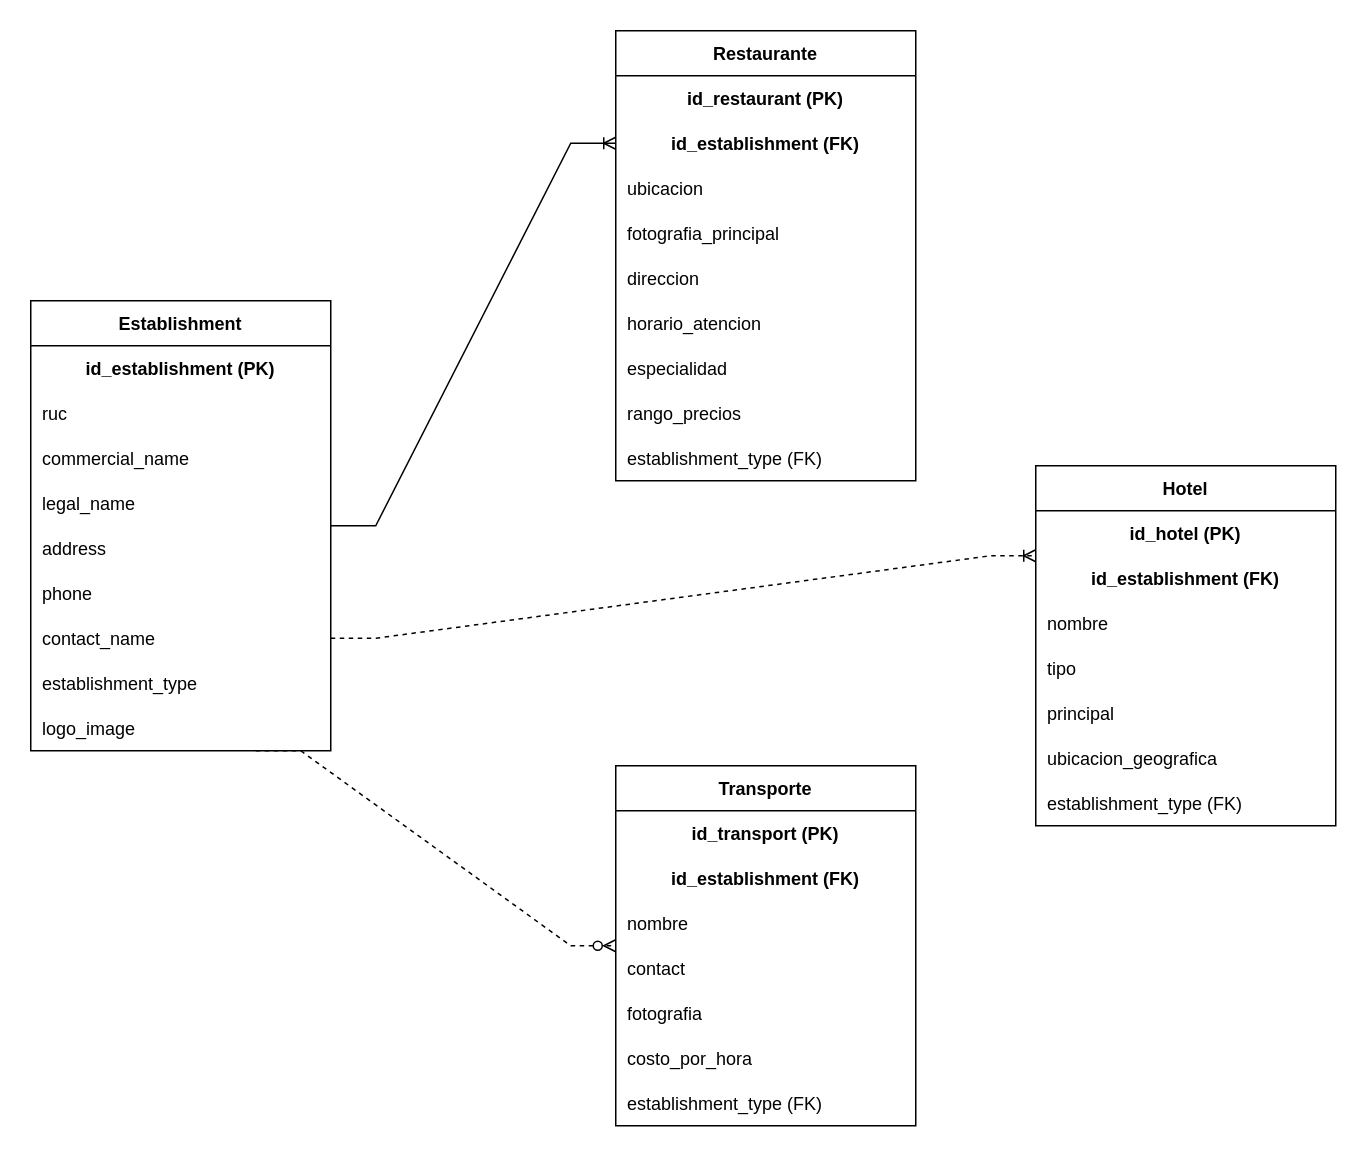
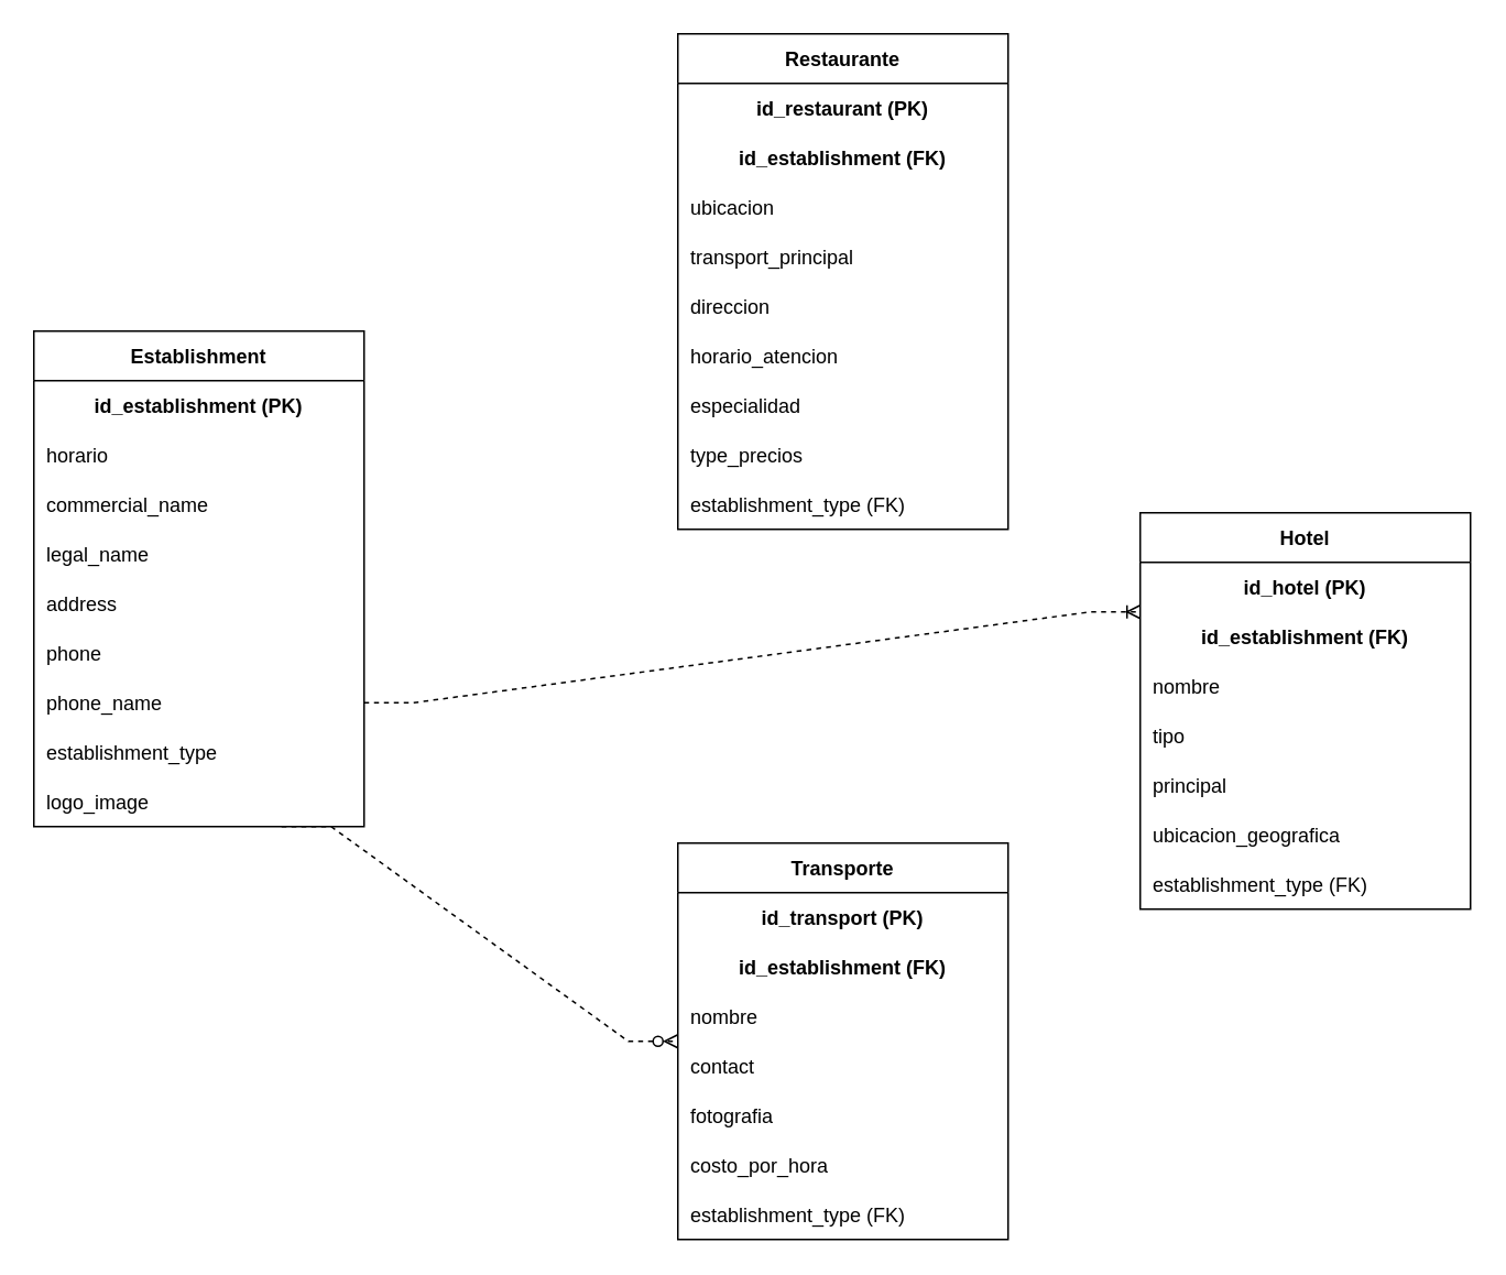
- <mxCell id="16" value="fotografia_principal" style="shape=partialRectangle;overflow=hidden;connectable=0;fillColor=none;top=0;left=0;bottom=0;right=0;align=left;spacingLeft=6;" vertex="1" parent="12"><mxGeometry y="120" width="200" height="30" as="geometry" /></mxCell>
+ <mxCell id="16" value="transport_principal" style="shape=partialRectangle;overflow=hidden;connectable=0;fillColor=none;top=0;left=0;bottom=0;right=0;align=left;spacingLeft=6;" vertex="1" parent="12"><mxGeometry y="120" width="200" height="30" as="geometry" /></mxCell>
- <mxCell id="38" value="" style="edgeStyle=entityRelationEdgeStyle;fontSize=12;html=1;endArrow=ERoneToMany;rounded=0;exitX=1;exitY=0.5;exitDx=0;exitDy=0;entryX=0;entryY=0.25;entryDx=0;entryDy=0;" edge="1" parent="1" source="2" target="12"><mxGeometry width="100" height="100" relative="1" as="geometry"><mxPoint x="240" y="360" as="sourcePoint" /><mxPoint x="410" y="90" as="targetPoint" /></mxGeometry></mxCell>
- <mxCell id="4" value="ruc" style="shape=partialRectangle;overflow=hidden;connectable=0;fillColor=none;top=0;left=0;bottom=0;right=0;align=left;spacingLeft=6;" vertex="1" parent="2"><mxGeometry y="60" width="200" height="30" as="geometry" /></mxCell>
+ <mxCell id="4" value="horario" style="shape=partialRectangle;overflow=hidden;connectable=0;fillColor=none;top=0;left=0;bottom=0;right=0;align=left;spacingLeft=6;" vertex="1" parent="2"><mxGeometry y="60" width="200" height="30" as="geometry" /></mxCell>
- <mxCell id="20" value="rango_precios" style="shape=partialRectangle;overflow=hidden;connectable=0;fillColor=none;top=0;left=0;bottom=0;right=0;align=left;spacingLeft=6;" vertex="1" parent="12"><mxGeometry y="240" width="200" height="30" as="geometry" /></mxCell>
+ <mxCell id="20" value="type_precios" style="shape=partialRectangle;overflow=hidden;connectable=0;fillColor=none;top=0;left=0;bottom=0;right=0;align=left;spacingLeft=6;" vertex="1" parent="12"><mxGeometry y="240" width="200" height="30" as="geometry" /></mxCell>
- <mxCell id="9" value="contact_name" style="shape=partialRectangle;overflow=hidden;connectable=0;fillColor=none;top=0;left=0;bottom=0;right=0;align=left;spacingLeft=6;" vertex="1" parent="2"><mxGeometry y="210" width="200" height="30" as="geometry" /></mxCell>
+ <mxCell id="9" value="phone_name" style="shape=partialRectangle;overflow=hidden;connectable=0;fillColor=none;top=0;left=0;bottom=0;right=0;align=left;spacingLeft=6;" vertex="1" parent="2"><mxGeometry y="210" width="200" height="30" as="geometry" /></mxCell>
